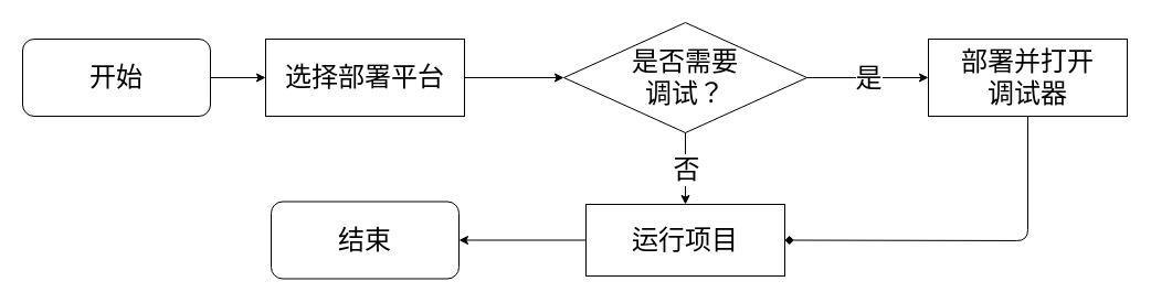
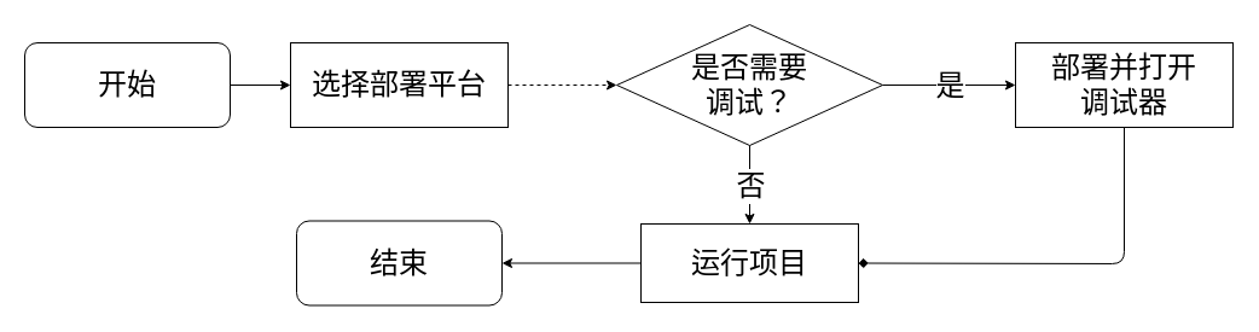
- <mxCell id="4" style="edgeStyle=none;html=1;exitX=1;exitY=0.5;exitDx=0;exitDy=0;entryX=0;entryY=0.5;entryDx=0;entryDy=0;fontSize=24;" edge="1" parent="1" source="5" target="6"><mxGeometry relative="1" as="geometry" /></mxCell>
+ <mxCell id="4" style="edgeStyle=none;html=1;exitX=1;exitY=0.5;exitDx=0;exitDy=0;entryX=0;entryY=0.5;entryDx=0;entryDy=0;fontSize=24;dashed=1;" edge="1" parent="1" source="5" target="6"><mxGeometry relative="1" as="geometry" /></mxCell>
